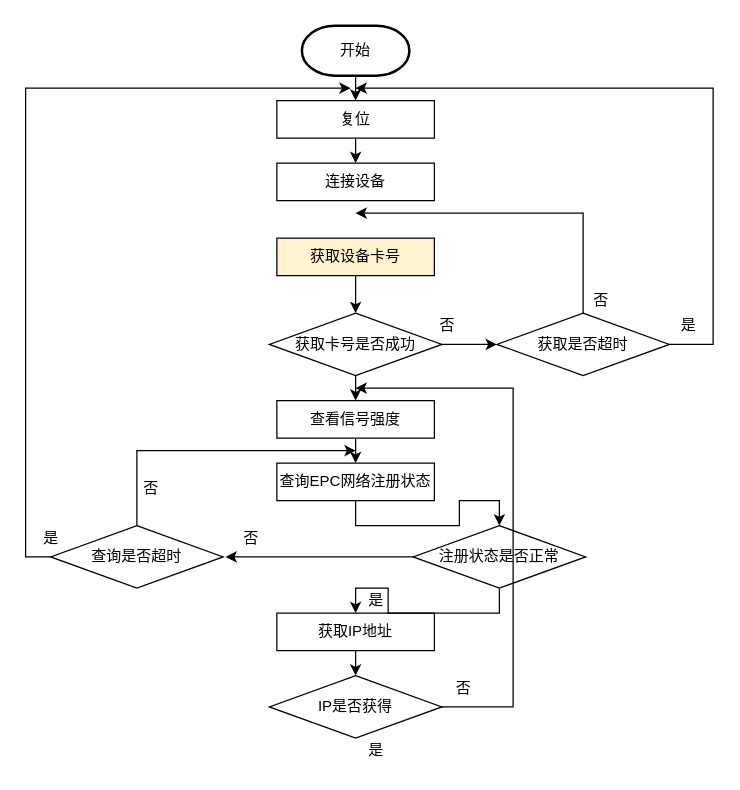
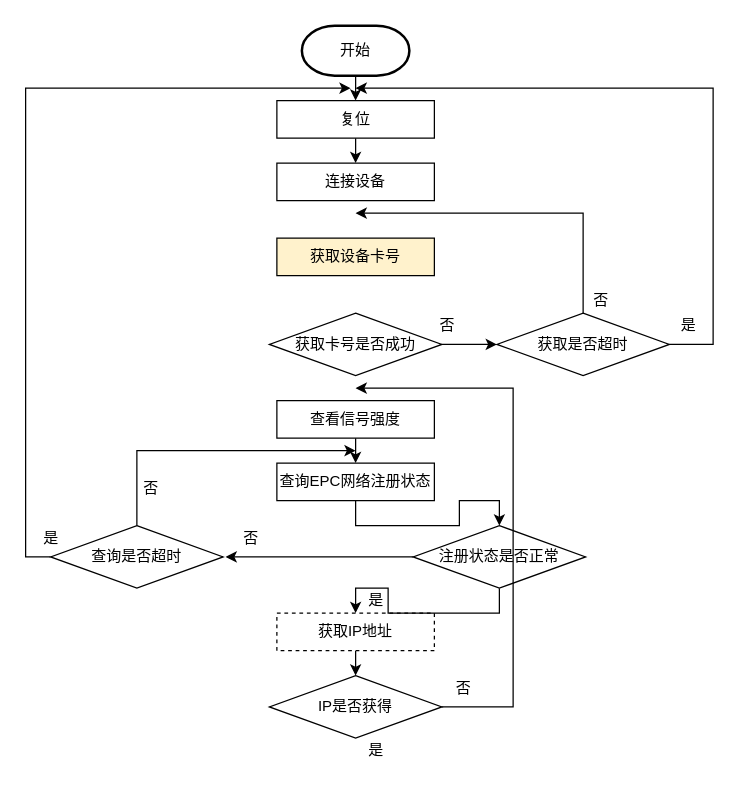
- <mxCell id="5" style="edgeStyle=orthogonalEdgeStyle;rounded=0;orthogonalLoop=1;jettySize=auto;html=1;exitX=0.5;exitY=1;exitDx=0;exitDy=0;entryX=0.5;entryY=0;entryDx=0;entryDy=0;" edge="1" parent="1" source="6" target="9"><mxGeometry relative="1" as="geometry" /></mxCell>
- <mxCell id="8" style="edgeStyle=orthogonalEdgeStyle;rounded=0;orthogonalLoop=1;jettySize=auto;html=1;exitX=0.5;exitY=1;exitDx=0;exitDy=0;entryX=0.5;entryY=0;entryDx=0;entryDy=0;" edge="1" parent="1" source="9" target="19"><mxGeometry relative="1" as="geometry" /></mxCell>
- <mxCell id="23" value="获取IP地址" style="rounded=0;whiteSpace=wrap;html=1;" vertex="1" parent="1"><mxGeometry x="221" y="490" width="126" height="30" as="geometry" /></mxCell>
+ <mxCell id="23" value="获取IP地址" style="rounded=0;whiteSpace=wrap;html=1;dashed=1;" vertex="1" parent="1"><mxGeometry x="221" y="490" width="126" height="30" as="geometry" /></mxCell>
